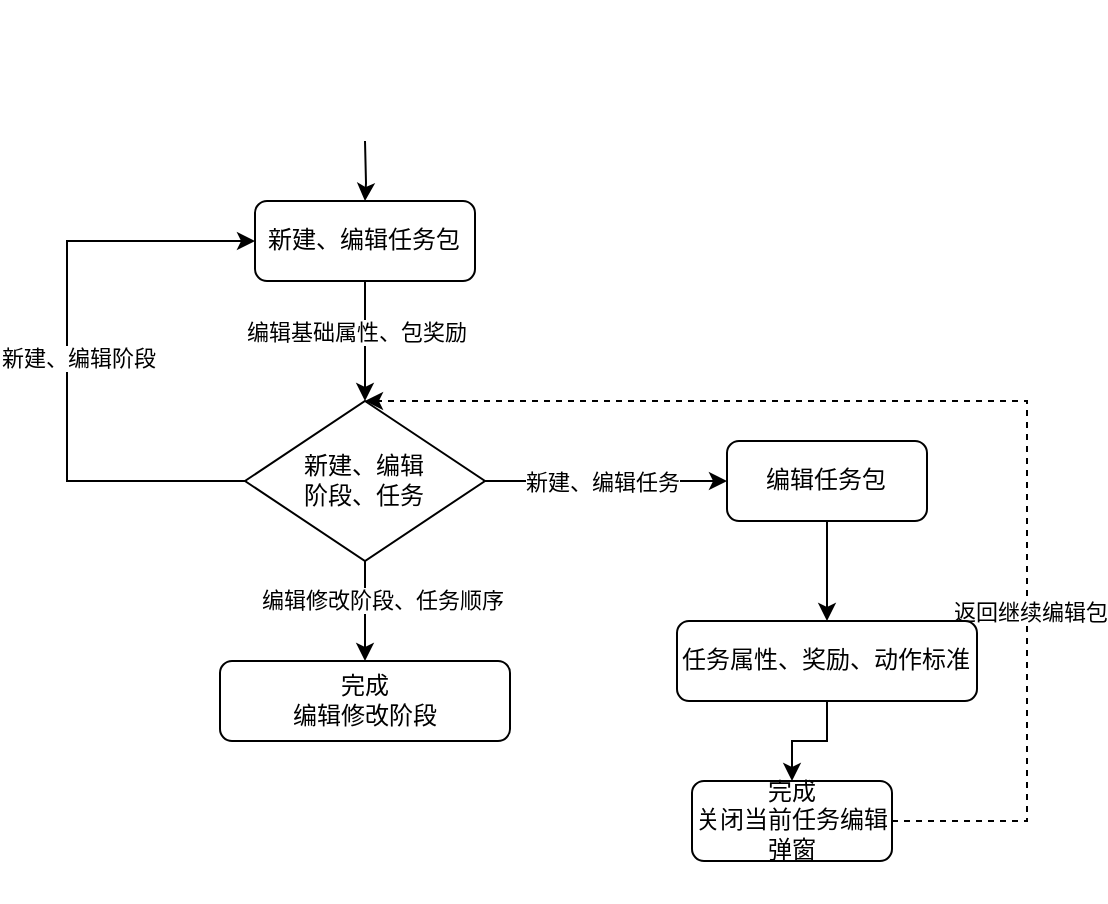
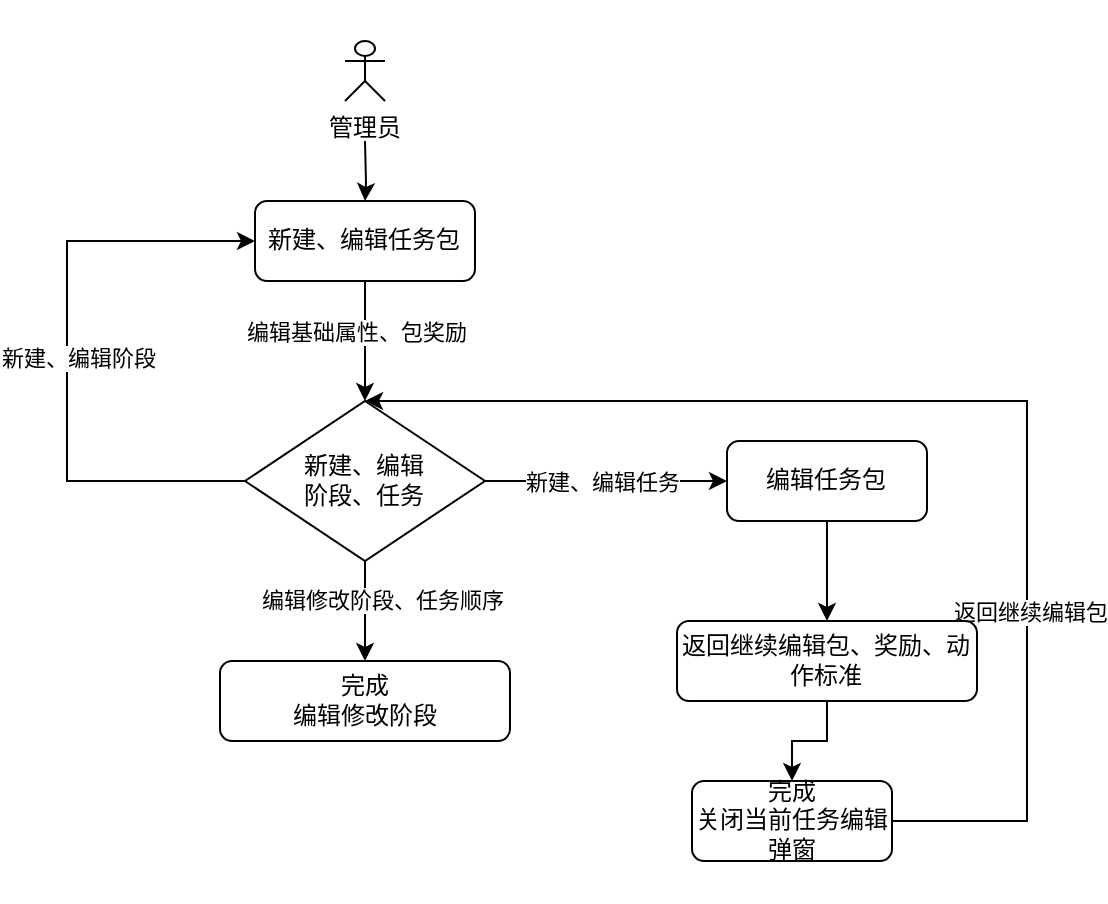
+ <mxCell id="21" value="管理员" style="shape=umlActor;verticalLabelPosition=bottom;verticalAlign=top;html=1;outlineConnect=0;rounded=0;" vertex="1" parent="1"><mxGeometry x="159" y="20" width="20" height="30" as="geometry" /></mxCell>
- <mxCell id="12" style="edgeStyle=orthogonalEdgeStyle;rounded=0;orthogonalLoop=1;jettySize=auto;html=1;exitX=1;exitY=0.5;exitDx=0;exitDy=0;entryX=0.5;entryY=0;entryDx=0;entryDy=0;dashed=1;" edge="1" parent="1" source="14" target="19"><mxGeometry relative="1" as="geometry"><Array as="points"><mxPoint x="500" y="410" /><mxPoint x="500" y="200" /></Array></mxGeometry></mxCell>
+ <mxCell id="12" style="edgeStyle=orthogonalEdgeStyle;rounded=0;orthogonalLoop=1;jettySize=auto;html=1;exitX=1;exitY=0.5;exitDx=0;exitDy=0;entryX=0.5;entryY=0;entryDx=0;entryDy=0;" edge="1" parent="1" source="14" target="19"><mxGeometry relative="1" as="geometry"><Array as="points"><mxPoint x="500" y="410" /><mxPoint x="500" y="200" /></Array></mxGeometry></mxCell>
- <mxCell id="20" value="任务属性、奖励、动作标准" style="whiteSpace=wrap;html=1;rounded=1;" vertex="1" parent="1"><mxGeometry x="325" y="310" width="150" height="40" as="geometry" /></mxCell>
+ <mxCell id="20" value="返回继续编辑包、奖励、动作标准" style="whiteSpace=wrap;html=1;rounded=1;" vertex="1" parent="1"><mxGeometry x="325" y="310" width="150" height="40" as="geometry" /></mxCell>
